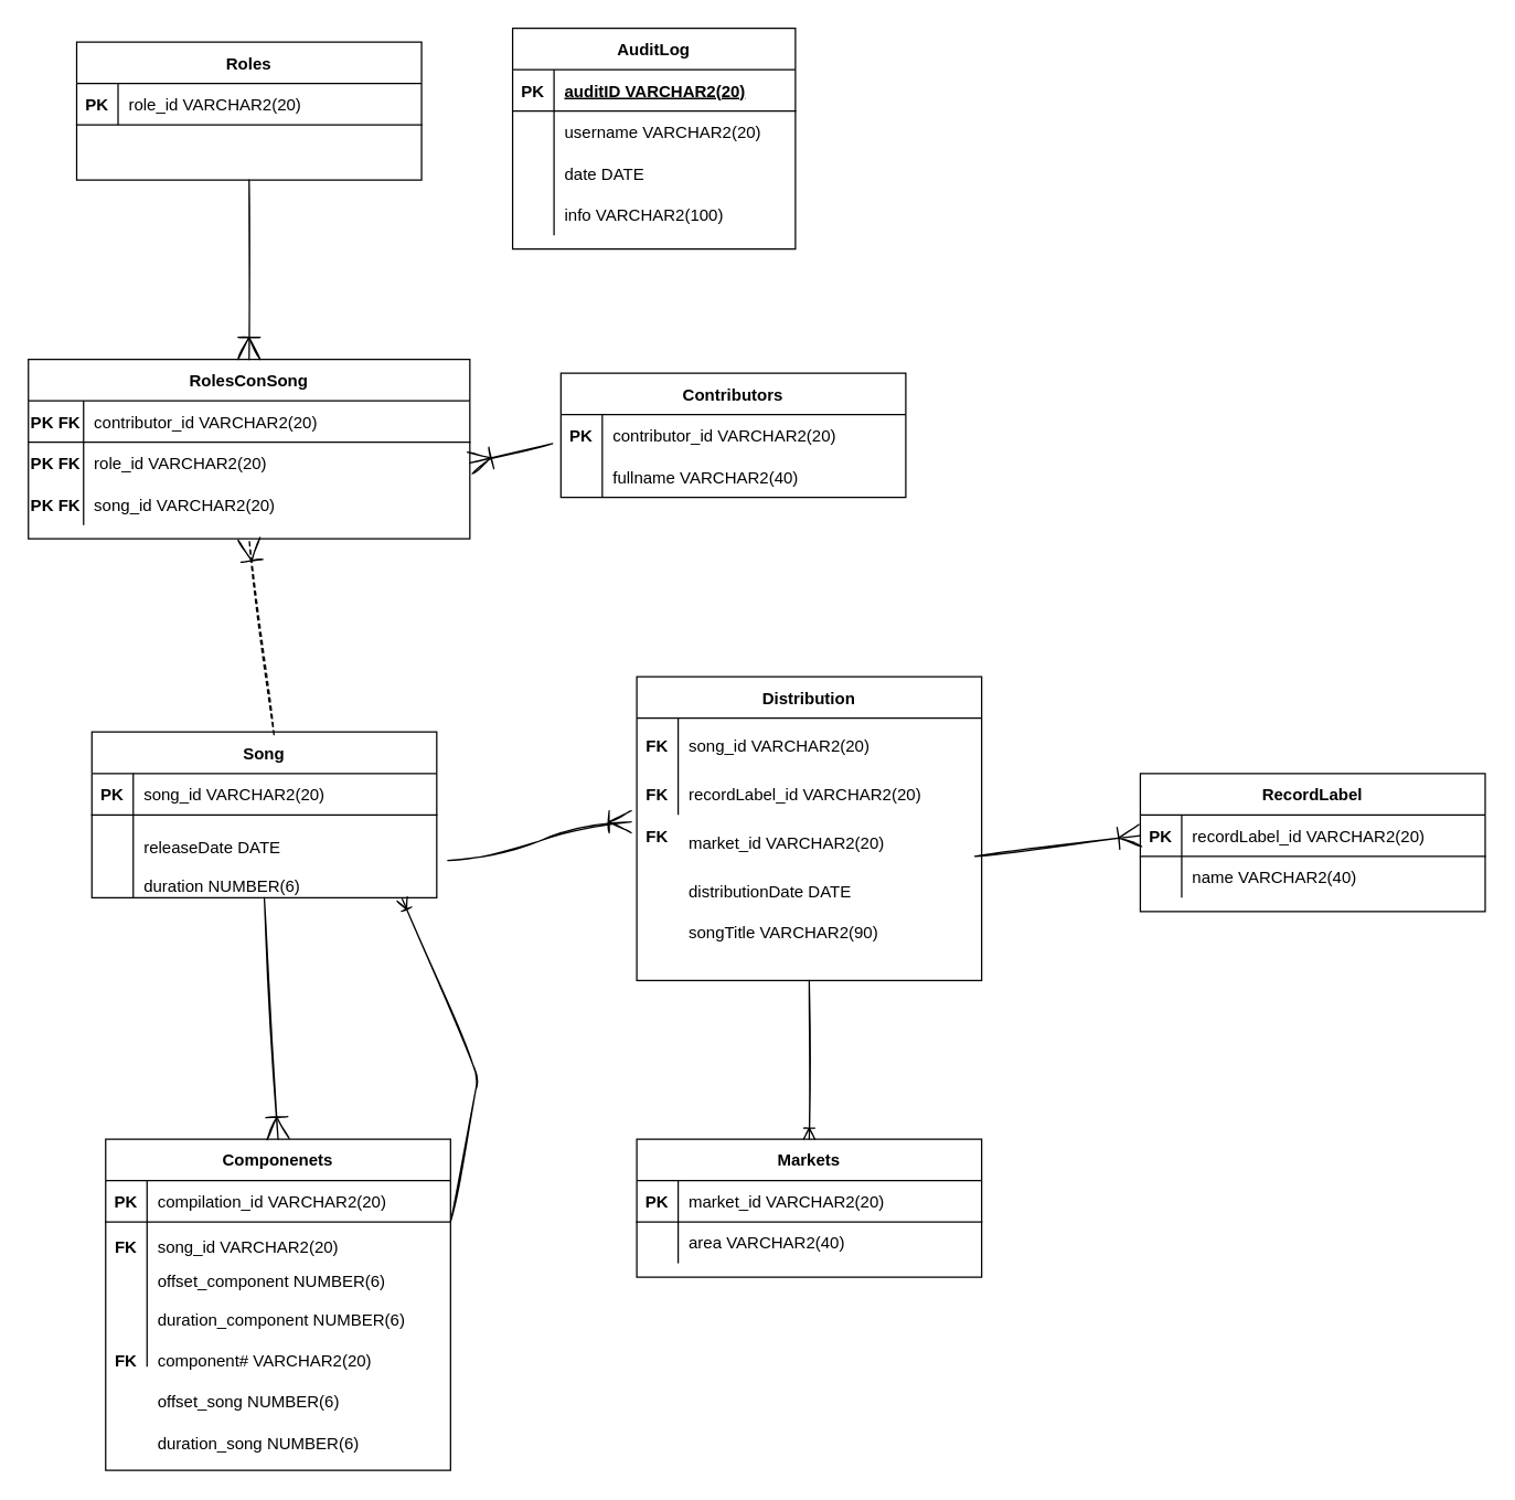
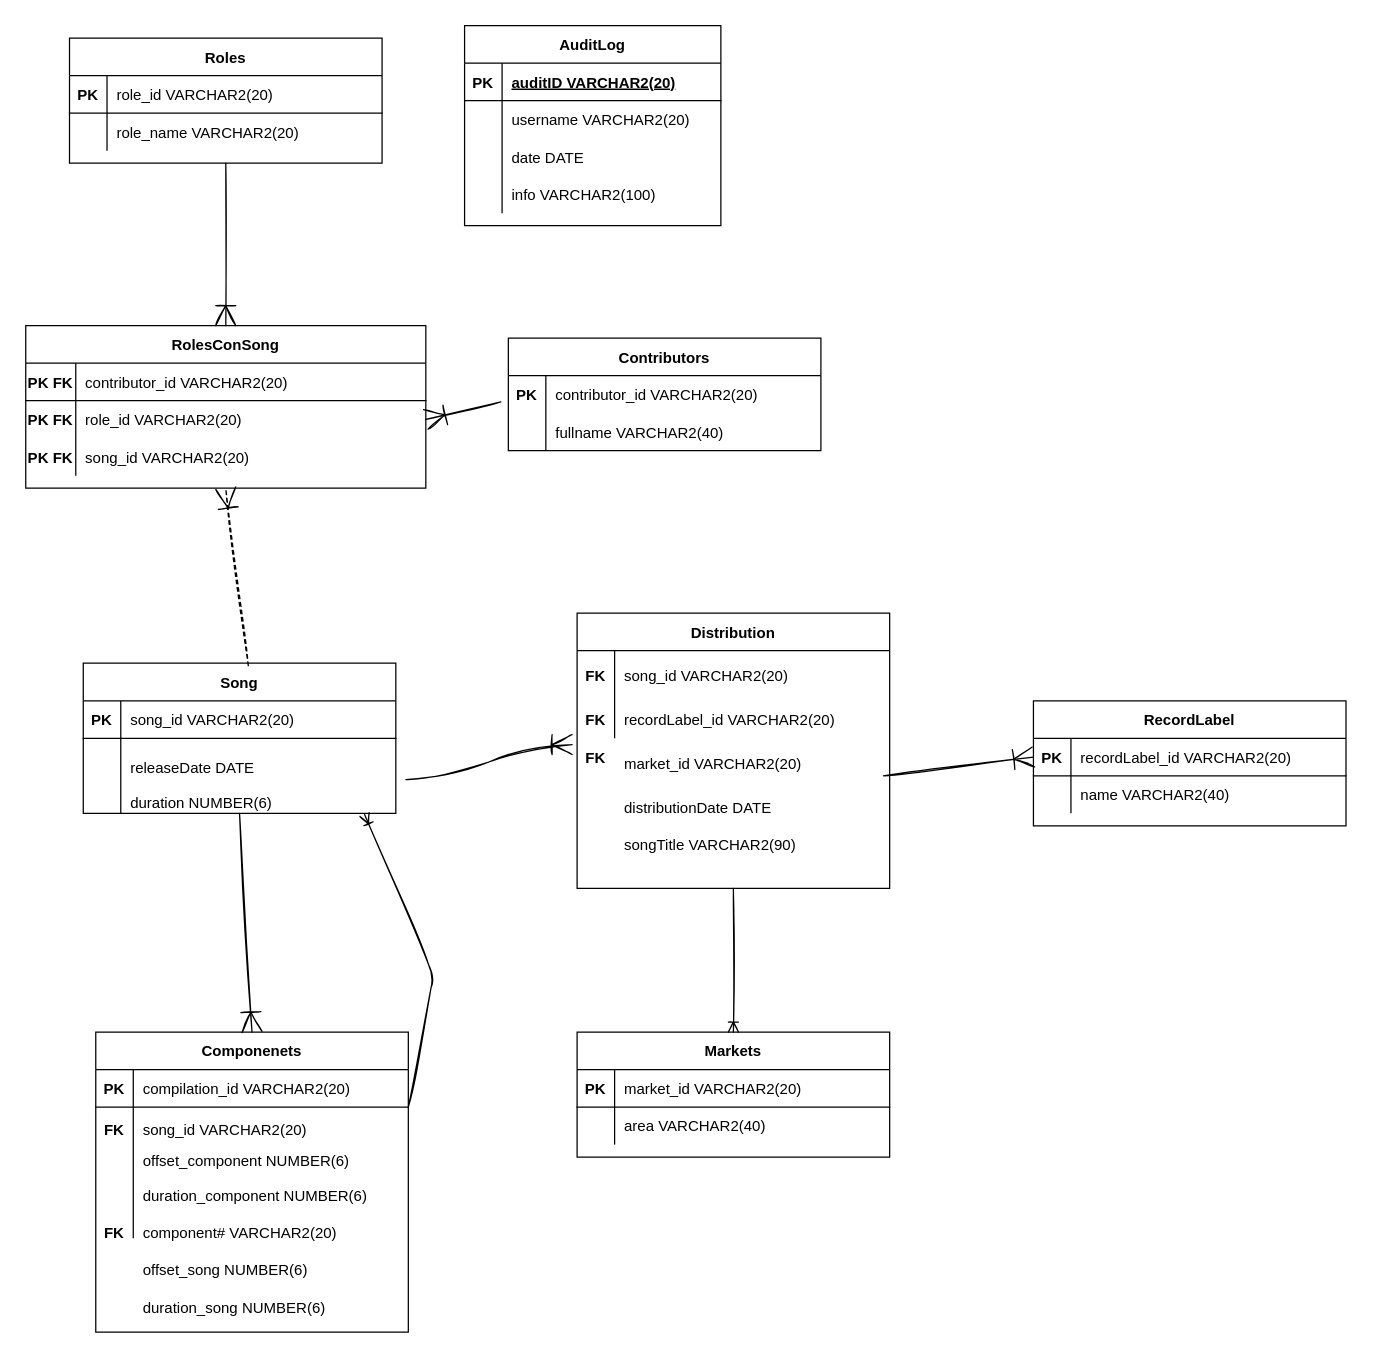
+ <mxCell id="8" value="role_name VARCHAR2(20)" style="shape=partialRectangle;overflow=hidden;connectable=0;fillColor=none;top=0;left=0;bottom=0;right=0;align=left;spacingLeft=6;" parent="6" vertex="1"><mxGeometry x="30" width="220" height="30" as="geometry"><mxRectangle width="220" height="30" as="alternateBounds" /></mxGeometry></mxCell>
